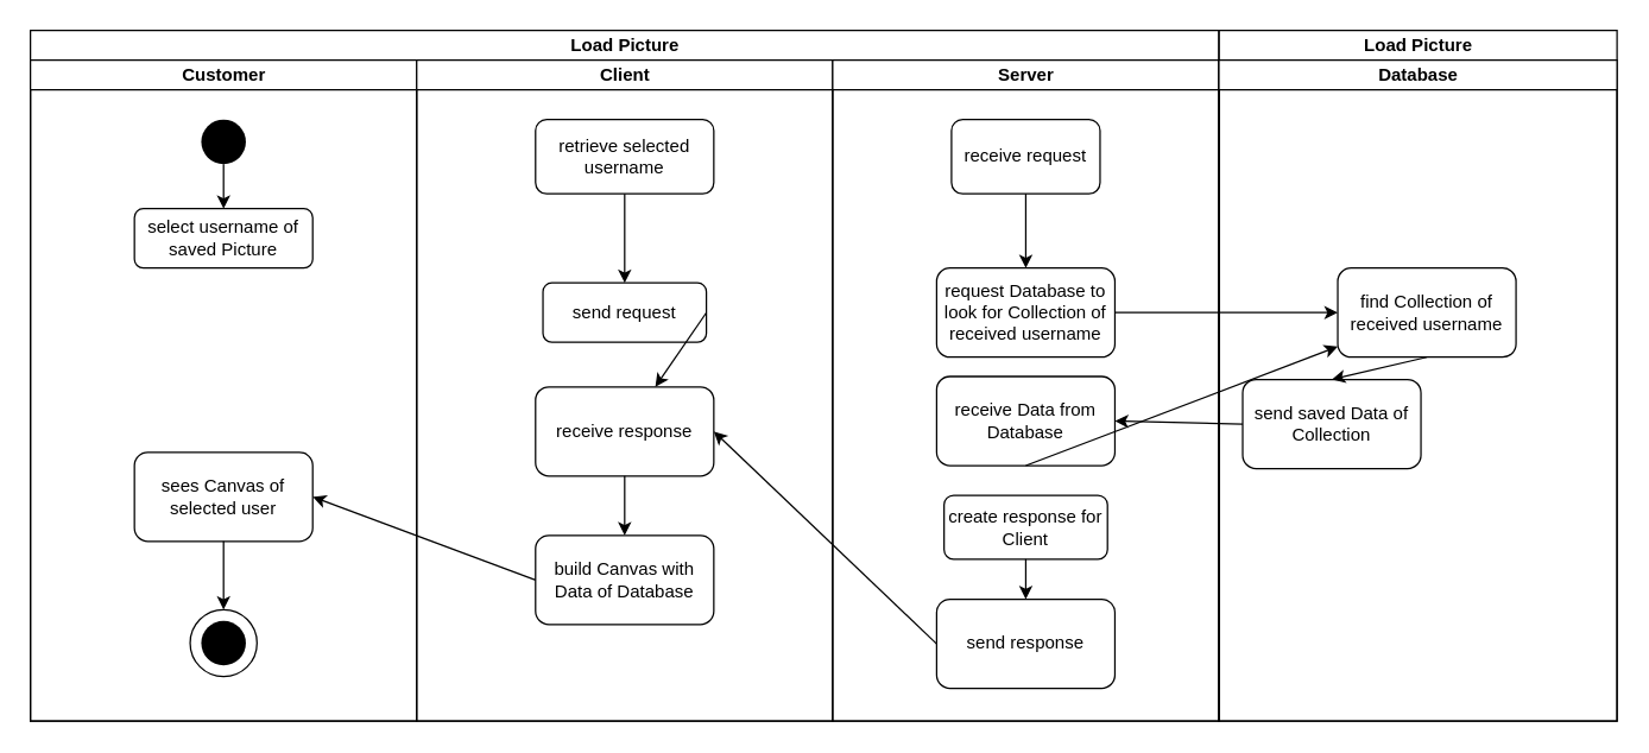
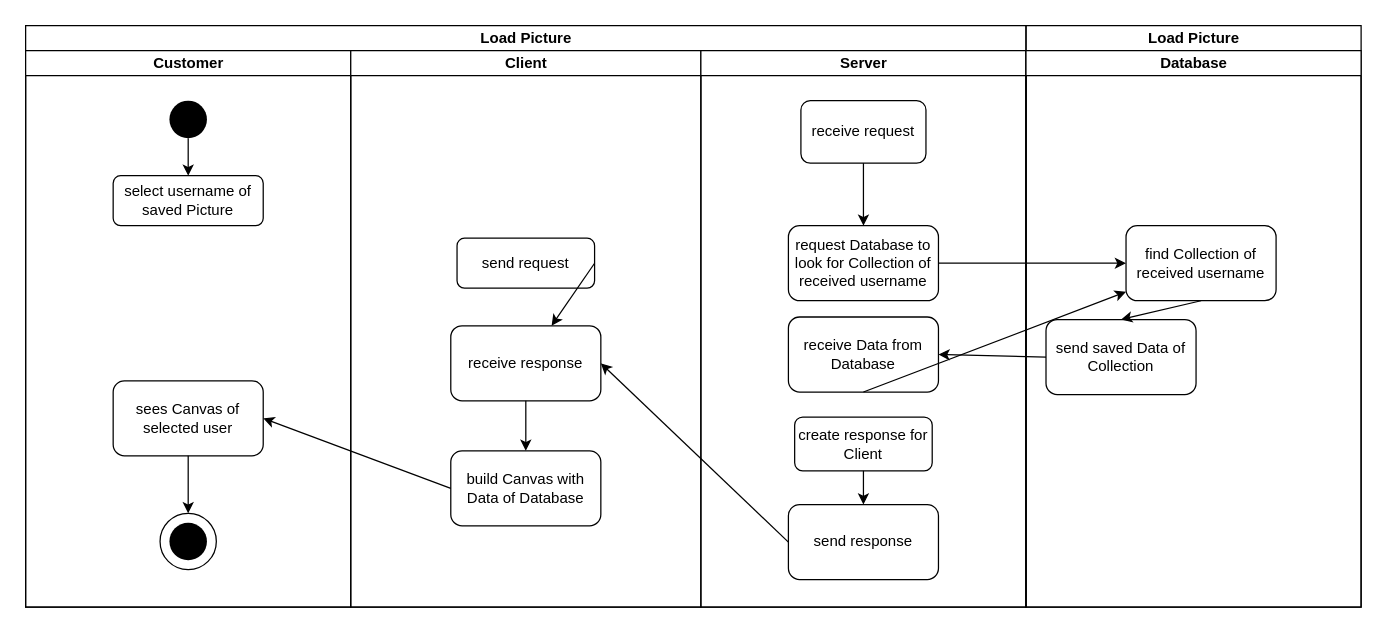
- <mxCell id="14" value="retrieve selected username" style="rounded=1;whiteSpace=wrap;html=1;fillColor=none;" parent="13" vertex="1"><mxGeometry x="80" y="40" width="120" height="50" as="geometry" /></mxCell>
- <mxCell id="16" value="" style="endArrow=classic;html=1;entryX=0.5;entryY=0;entryDx=0;entryDy=0;exitX=0.5;exitY=1;exitDx=0;exitDy=0;" parent="13" source="14" target="15" edge="1"><mxGeometry width="50" height="50" relative="1" as="geometry"><mxPoint x="290" y="160" as="sourcePoint" /><mxPoint x="340" y="110" as="targetPoint" /></mxGeometry></mxCell>
